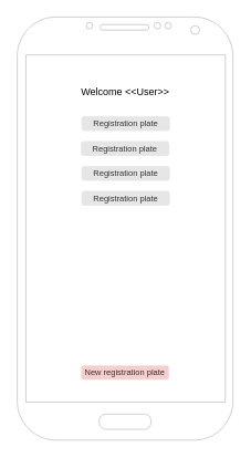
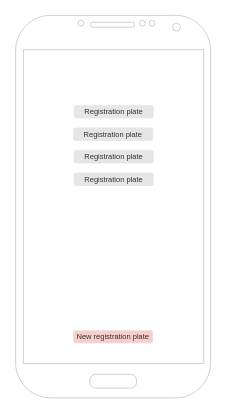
- <mxCell id="3" value="Welcome &amp;lt;&amp;lt;User&amp;gt;&amp;gt;" style="text;html=1;align=center;verticalAlign=middle;resizable=0;points=[];autosize=1;strokeColor=none;fillColor=none;" vertex="1" parent="1"><mxGeometry x="85" y="95" width="130" height="30" as="geometry" /></mxCell>
